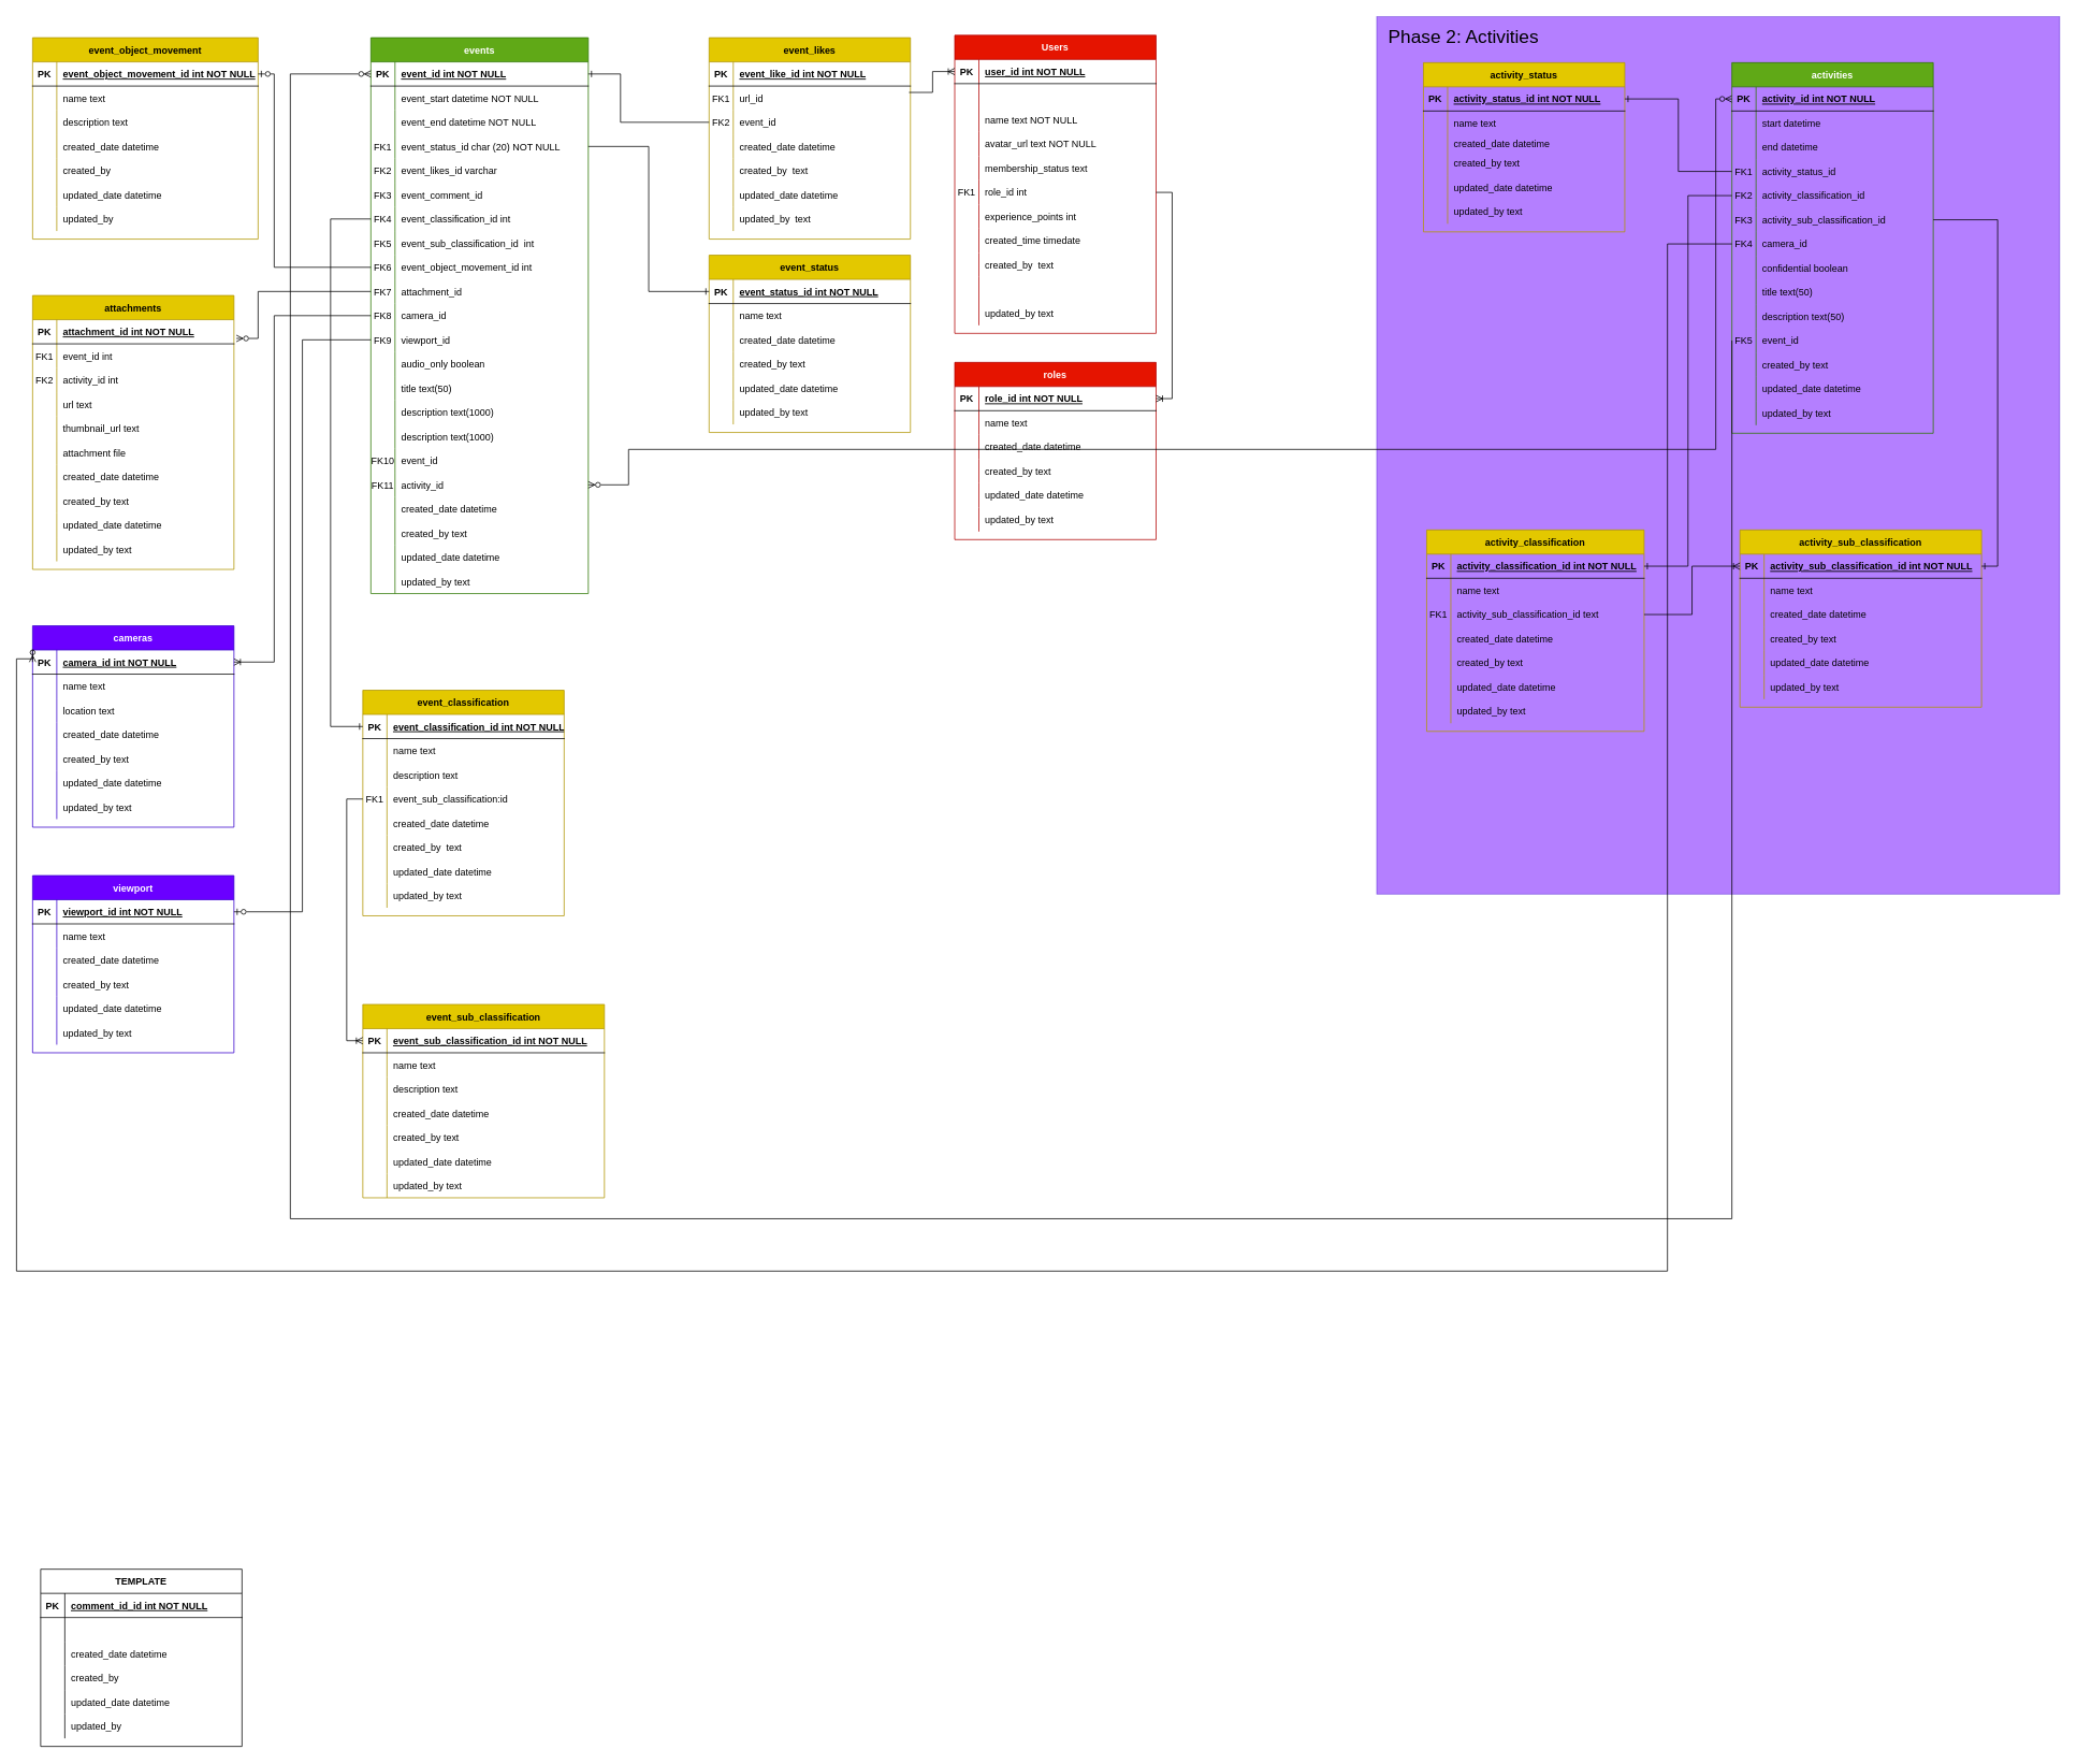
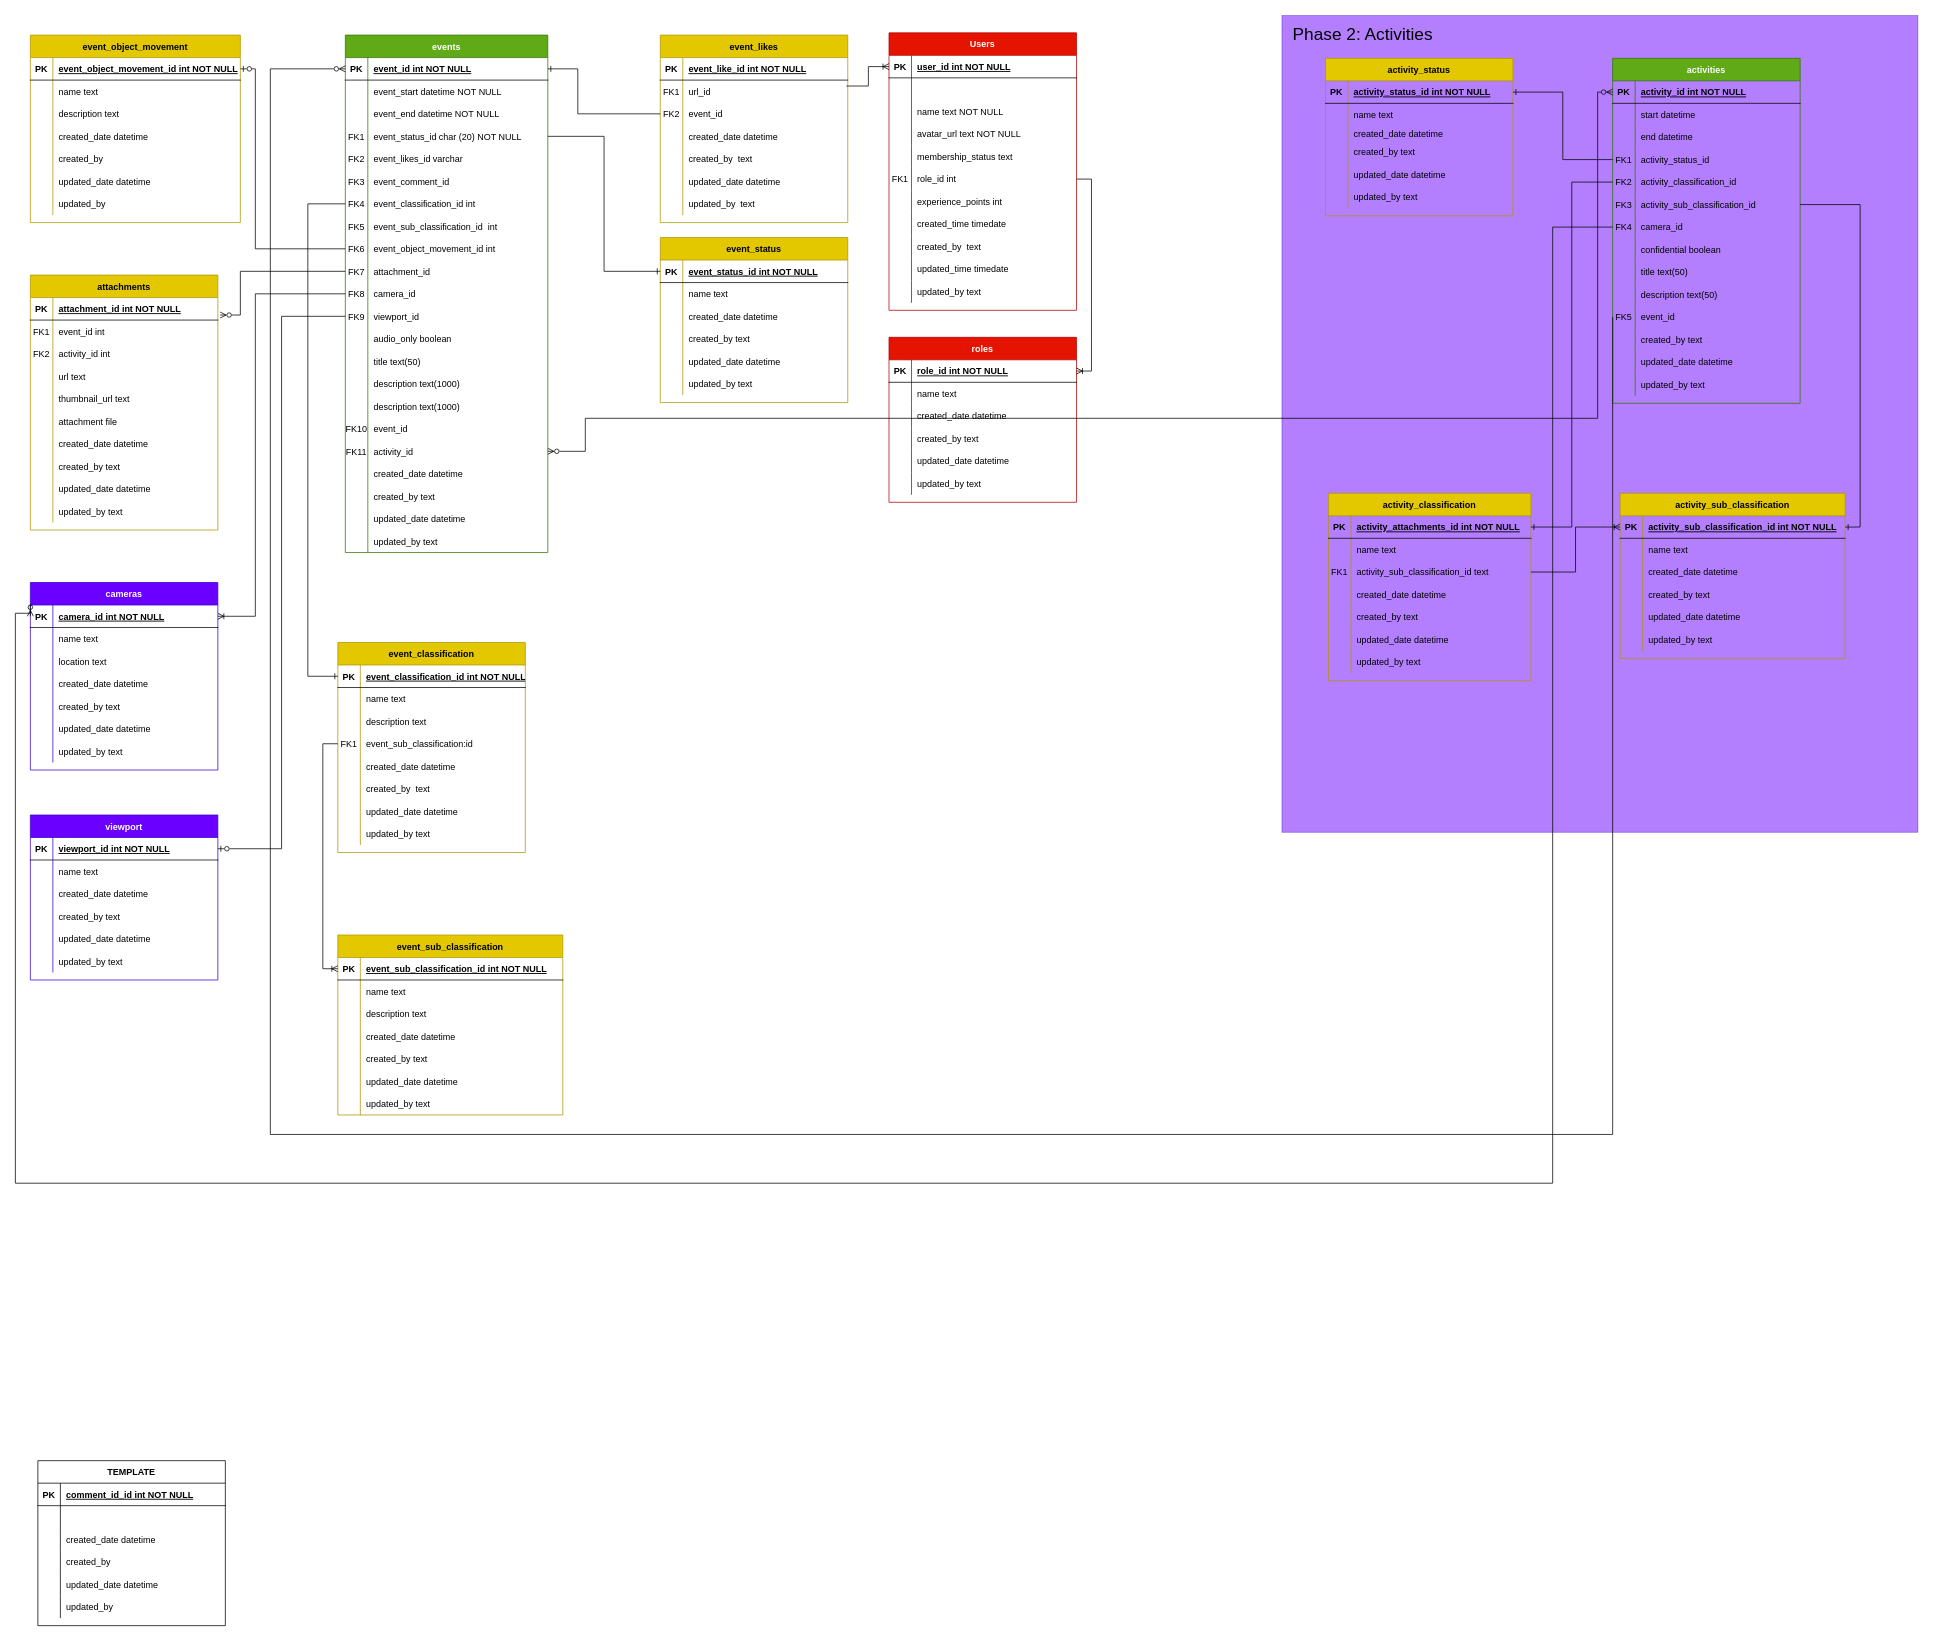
+ <mxCell id="121" value="updated_time timedate" style="shape=partialRectangle;overflow=hidden;connectable=0;fillColor=none;top=0;left=0;bottom=0;right=0;align=left;spacingLeft=6;" parent="119" vertex="1"><mxGeometry x="30" width="220" height="30" as="geometry"><mxRectangle width="220" height="30" as="alternateBounds" /></mxGeometry></mxCell>
- <mxCell id="390" value="activity_classification_id int NOT NULL" style="shape=partialRectangle;overflow=hidden;connectable=0;fillColor=none;top=0;left=0;bottom=0;right=0;align=left;spacingLeft=6;fontStyle=5;" parent="388" vertex="1"><mxGeometry x="30" width="240" height="30" as="geometry"><mxRectangle width="240" height="30" as="alternateBounds" /></mxGeometry></mxCell>
+ <mxCell id="390" value="activity_attachments_id int NOT NULL" style="shape=partialRectangle;overflow=hidden;connectable=0;fillColor=none;top=0;left=0;bottom=0;right=0;align=left;spacingLeft=6;fontStyle=5;" parent="388" vertex="1"><mxGeometry x="30" width="240" height="30" as="geometry"><mxRectangle width="240" height="30" as="alternateBounds" /></mxGeometry></mxCell>
